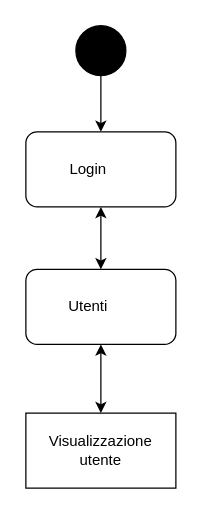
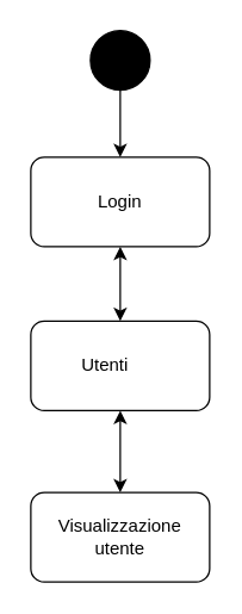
- <mxCell id="6" value="Login" style="text;html=1;strokeColor=none;fillColor=none;align=center;verticalAlign=middle;whiteSpace=wrap;rounded=0;" vertex="1" parent="1"><mxGeometry x="40" y="120" width="60" height="30" as="geometry" /></mxCell>
+ <mxCell id="6" value="Login" style="text;html=1;strokeColor=none;fillColor=none;align=center;verticalAlign=middle;whiteSpace=wrap;rounded=0;" vertex="1" parent="1"><mxGeometry x="50" y="120" width="60" height="30" as="geometry" /></mxCell>
- <mxCell id="10" value="Visualizzazione utente" style="whiteSpace=wrap;html=1;fillColor=none;rounded=0;" vertex="1" parent="1"><mxGeometry x="20" y="330" width="120" height="60" as="geometry" /></mxCell>
+ <mxCell id="10" value="Visualizzazione utente" style="rounded=1;whiteSpace=wrap;html=1;fillColor=none;" vertex="1" parent="1"><mxGeometry x="20" y="330" width="120" height="60" as="geometry" /></mxCell>
